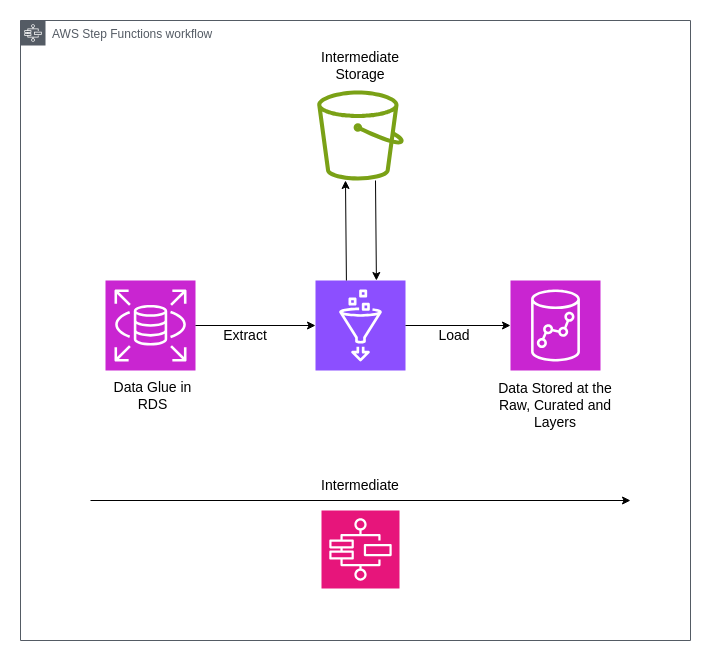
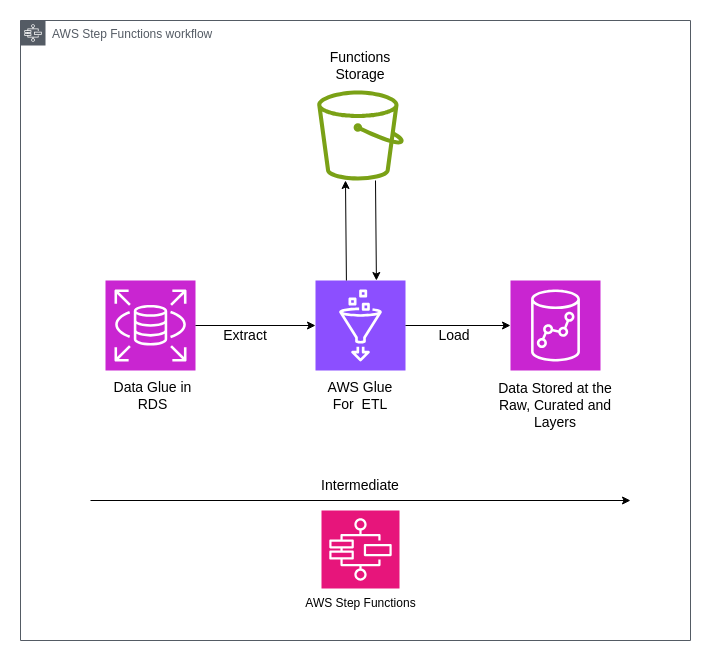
- <mxCell id="11" value="&lt;font style=&quot;font-size: 14px;&quot;&gt;Intermediate Storage&lt;/font&gt;" style="text;html=1;align=center;verticalAlign=middle;whiteSpace=wrap;rounded=0;" vertex="1" parent="1"><mxGeometry x="330" y="50" width="60" height="30" as="geometry" /></mxCell>
+ <mxCell id="11" value="&lt;font style=&quot;font-size: 14px;&quot;&gt;Functions Storage&lt;/font&gt;" style="text;html=1;align=center;verticalAlign=middle;whiteSpace=wrap;rounded=0;" vertex="1" parent="1"><mxGeometry x="330" y="50" width="60" height="30" as="geometry" /></mxCell>
+ <mxCell id="17" value="&lt;font style=&quot;font-size: 14px;&quot;&gt;AWS Glue For&amp;nbsp; ETL&lt;/font&gt;" style="text;html=1;align=center;verticalAlign=middle;whiteSpace=wrap;rounded=0;" vertex="1" parent="1"><mxGeometry x="325" y="380" width="70" height="30" as="geometry" /></mxCell>
+ <mxCell id="15" value="AWS Step Functions" style="text;html=1;align=center;verticalAlign=middle;whiteSpace=wrap;rounded=0;" vertex="1" parent="1"><mxGeometry x="295.75" y="588" width="128.5" height="30" as="geometry" /></mxCell>
